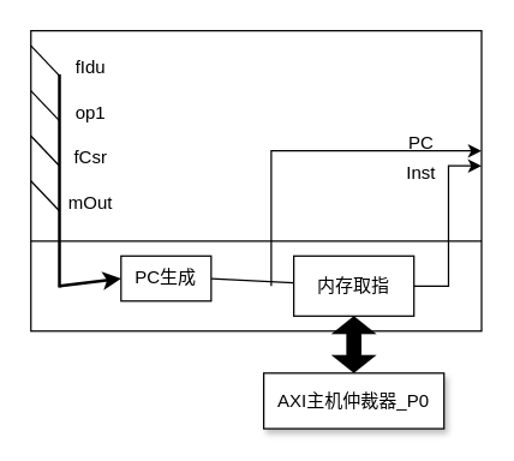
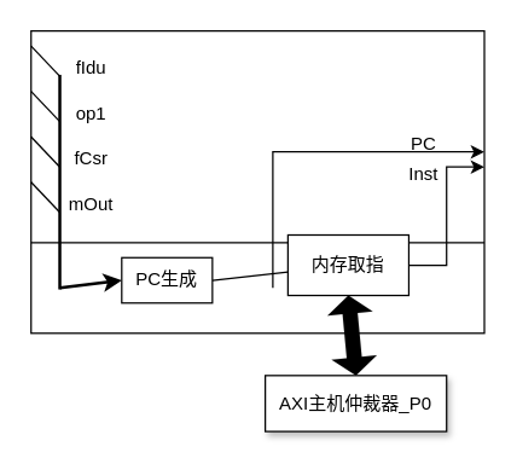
- <mxCell id="19" value="内存取指" style="rounded=0;whiteSpace=wrap;html=1;" parent="1" vertex="1"><mxGeometry x="195" y="170" width="80" height="40" as="geometry" /></mxCell>
+ <mxCell id="19" value="内存取指" style="rounded=0;whiteSpace=wrap;html=1;" parent="1" vertex="1"><mxGeometry x="190" y="155" width="80" height="40" as="geometry" /></mxCell>
